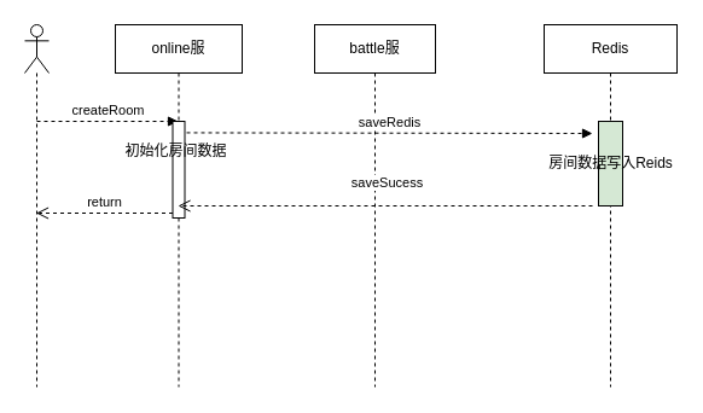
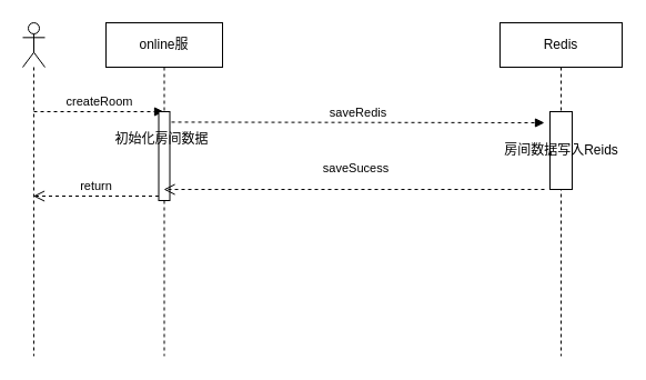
- <mxCell id="10" value="房间数据写入Reids" style="html=1;fillColor=#d5e8d4;" vertex="1" parent="9"><mxGeometry x="45" y="80" width="20" height="70" as="geometry" /></mxCell>
+ <mxCell id="10" value="房间数据写入Reids" style="html=1;" vertex="1" parent="9"><mxGeometry x="45" y="80" width="20" height="70" as="geometry" /></mxCell>
- <mxCell id="8" value="battle服" style="shape=umlLifeline;perimeter=lifelinePerimeter;whiteSpace=wrap;html=1;container=1;collapsible=0;recursiveResize=0;outlineConnect=0;" vertex="1" parent="1"><mxGeometry x="260" y="20" width="100" height="300" as="geometry" /></mxCell>
